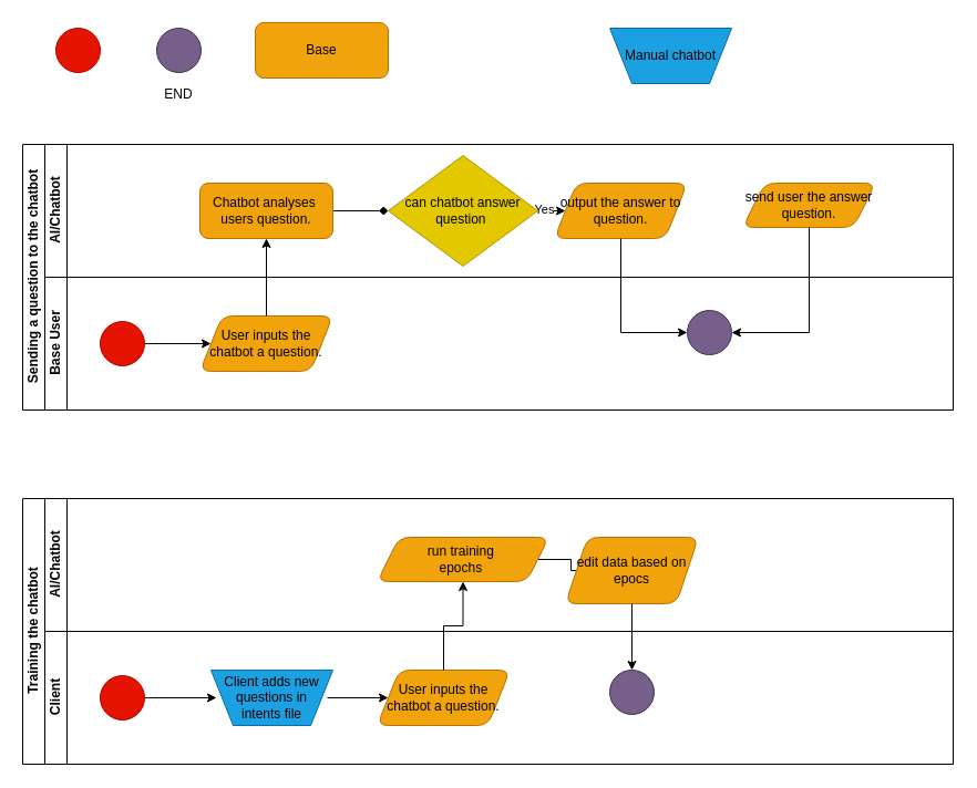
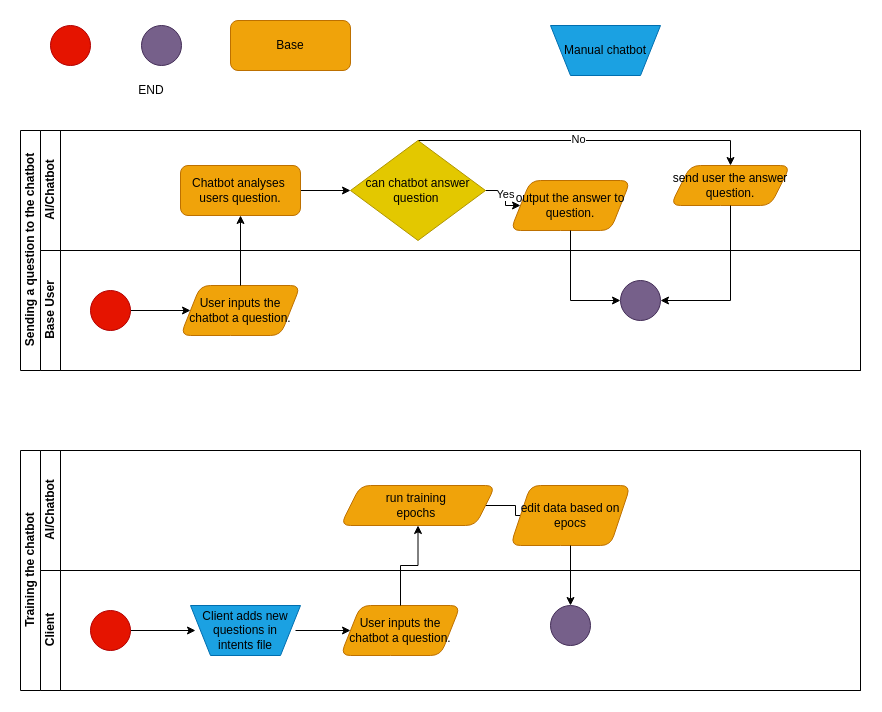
- <mxCell id="41" value="END" style="text;html=1;align=center;verticalAlign=middle;whiteSpace=wrap;rounded=0;" vertex="1" parent="1"><mxGeometry x="131" y="70" width="60" height="30" as="geometry" /></mxCell>
+ <mxCell id="41" value="END" style="text;html=1;align=center;verticalAlign=middle;whiteSpace=wrap;rounded=0;" vertex="1" parent="1"><mxGeometry x="121" y="75" width="60" height="30" as="geometry" /></mxCell>
+ <mxCell id="8" style="edgeStyle=orthogonalEdgeStyle;rounded=0;orthogonalLoop=1;jettySize=auto;html=1;entryX=0.5;entryY=0;entryDx=0;entryDy=0;exitX=0.5;exitY=0;exitDx=0;exitDy=0;" edge="1" parent="3" source="10" target="12"><mxGeometry relative="1" as="geometry"><Array as="points"><mxPoint x="690" y="10" /></Array></mxGeometry></mxCell>
+ <mxCell id="9" value="No" style="edgeLabel;html=1;align=center;verticalAlign=middle;resizable=0;points=[];" vertex="1" connectable="0" parent="8"><mxGeometry x="-0.051" y="2" relative="1" as="geometry"><mxPoint as="offset" /></mxGeometry></mxCell>
- <mxCell id="4" value="" style="edgeStyle=orthogonalEdgeStyle;rounded=0;orthogonalLoop=1;jettySize=auto;html=1;endArrow=diamond;" edge="1" parent="3" source="5" target="10"><mxGeometry relative="1" as="geometry" /></mxCell>
+ <mxCell id="4" value="" style="edgeStyle=orthogonalEdgeStyle;rounded=0;orthogonalLoop=1;jettySize=auto;html=1;" edge="1" parent="3" source="5" target="10"><mxGeometry relative="1" as="geometry" /></mxCell>
- <mxCell id="11" value="output the answer to question." style="rounded=1;whiteSpace=wrap;html=1;fillColor=#f0a30a;fontColor=#000000;strokeColor=#BD7000;align=center;shape=parallelogram;perimeter=parallelogramPerimeter;fixedSize=1;" vertex="1" parent="3"><mxGeometry x="460" y="35" width="120" height="50" as="geometry" /></mxCell>
+ <mxCell id="11" value="output the answer to question." style="rounded=1;whiteSpace=wrap;html=1;fillColor=#f0a30a;fontColor=#000000;strokeColor=#BD7000;align=center;shape=parallelogram;perimeter=parallelogramPerimeter;fixedSize=1;" vertex="1" parent="3"><mxGeometry x="470" y="50" width="120" height="50" as="geometry" /></mxCell>
